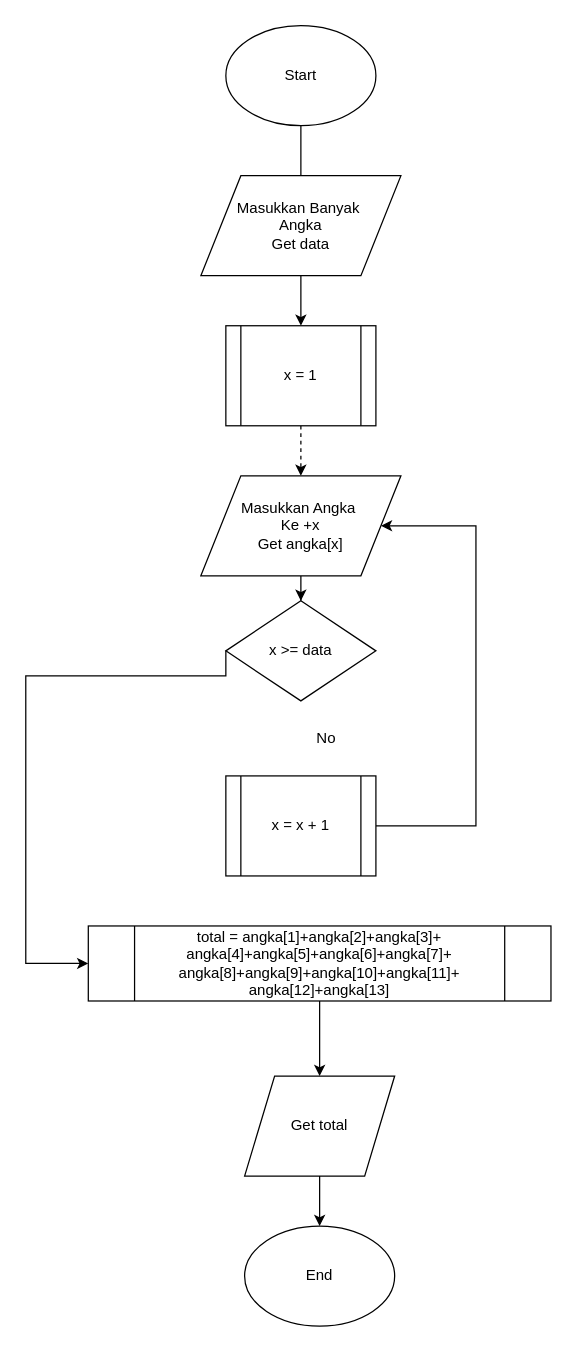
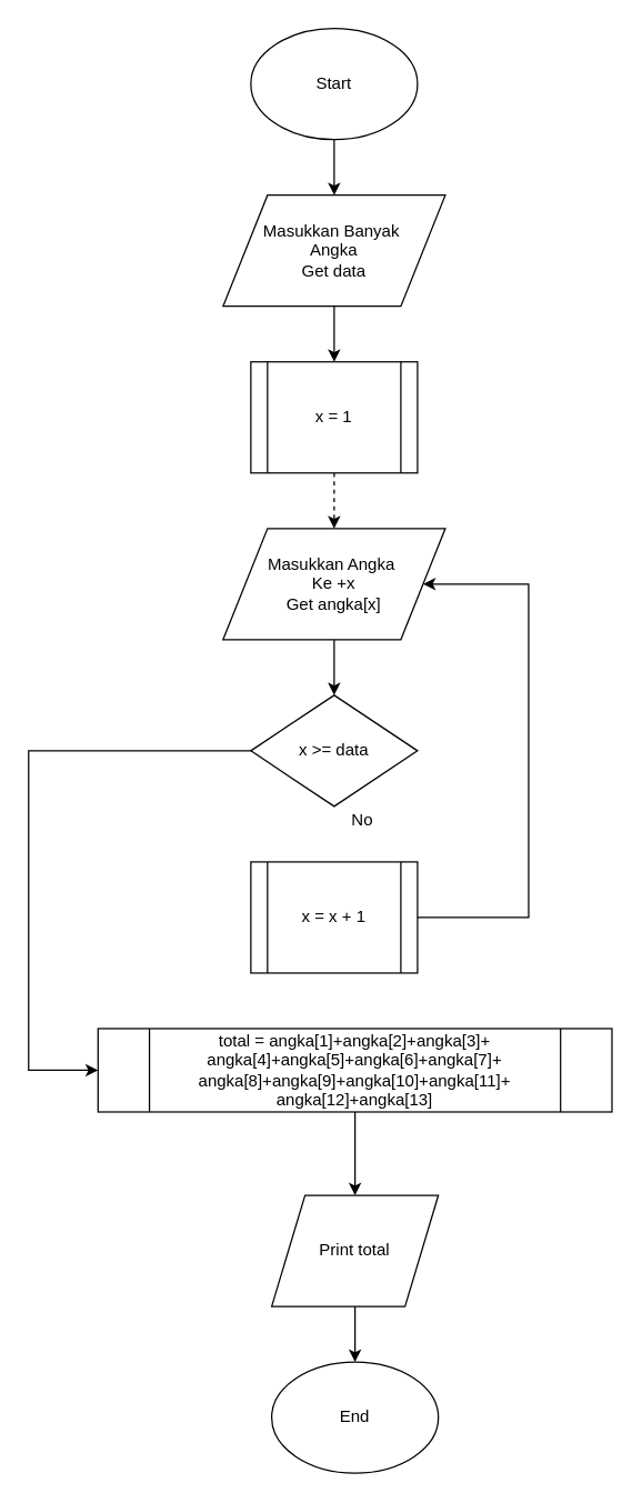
- <mxCell id="2" value="" style="edgeStyle=orthogonalEdgeStyle;rounded=0;orthogonalLoop=1;jettySize=auto;html=1;endArrow=none;" edge="1" parent="1" source="3" target="5"><mxGeometry relative="1" as="geometry" /></mxCell>
+ <mxCell id="2" value="" style="edgeStyle=orthogonalEdgeStyle;rounded=0;orthogonalLoop=1;jettySize=auto;html=1;" edge="1" parent="1" source="3" target="5"><mxGeometry relative="1" as="geometry" /></mxCell>
- <mxCell id="11" value="x &amp;gt;= data" style="rhombus;whiteSpace=wrap;html=1;" vertex="1" parent="1"><mxGeometry x="180" y="480" width="120" height="80" as="geometry" /></mxCell>
+ <mxCell id="11" value="x &amp;gt;= data" style="rhombus;whiteSpace=wrap;html=1;" vertex="1" parent="1"><mxGeometry x="180" y="500" width="120" height="80" as="geometry" /></mxCell>
- <mxCell id="19" value="Get total" style="shape=parallelogram;perimeter=parallelogramPerimeter;whiteSpace=wrap;html=1;" vertex="1" parent="1"><mxGeometry x="195" y="860" width="120" height="80" as="geometry" /></mxCell>
+ <mxCell id="19" value="Print total" style="shape=parallelogram;perimeter=parallelogramPerimeter;whiteSpace=wrap;html=1;" vertex="1" parent="1"><mxGeometry x="195" y="860" width="120" height="80" as="geometry" /></mxCell>
